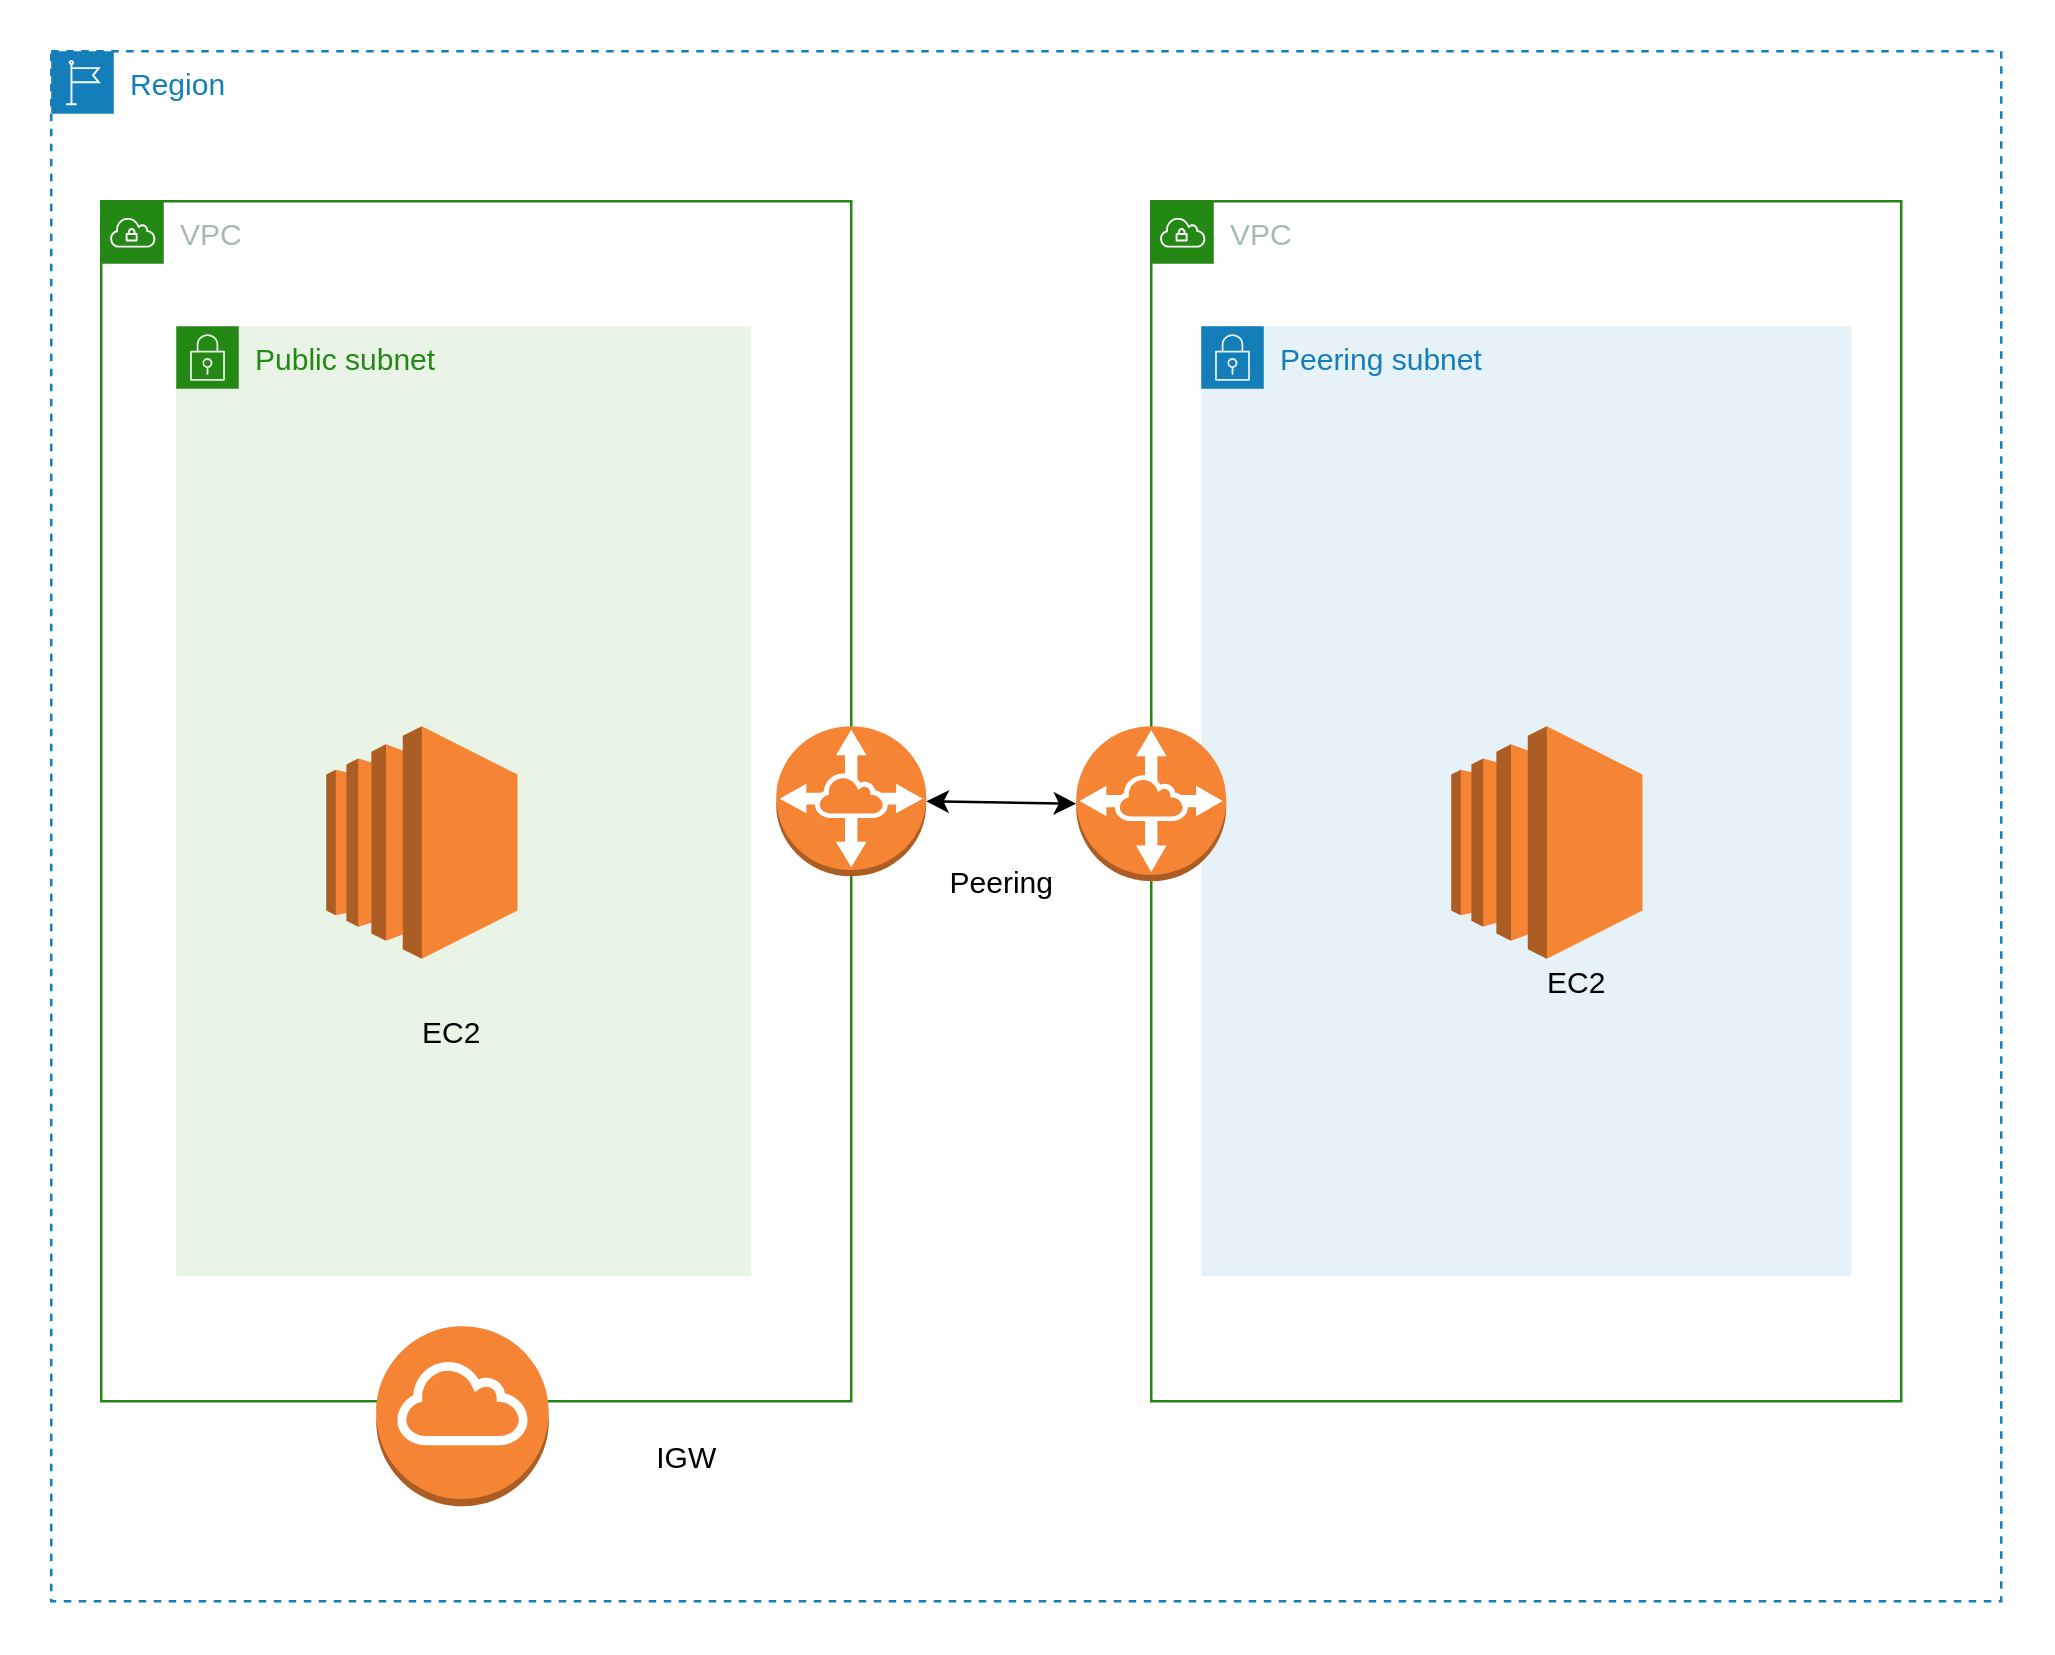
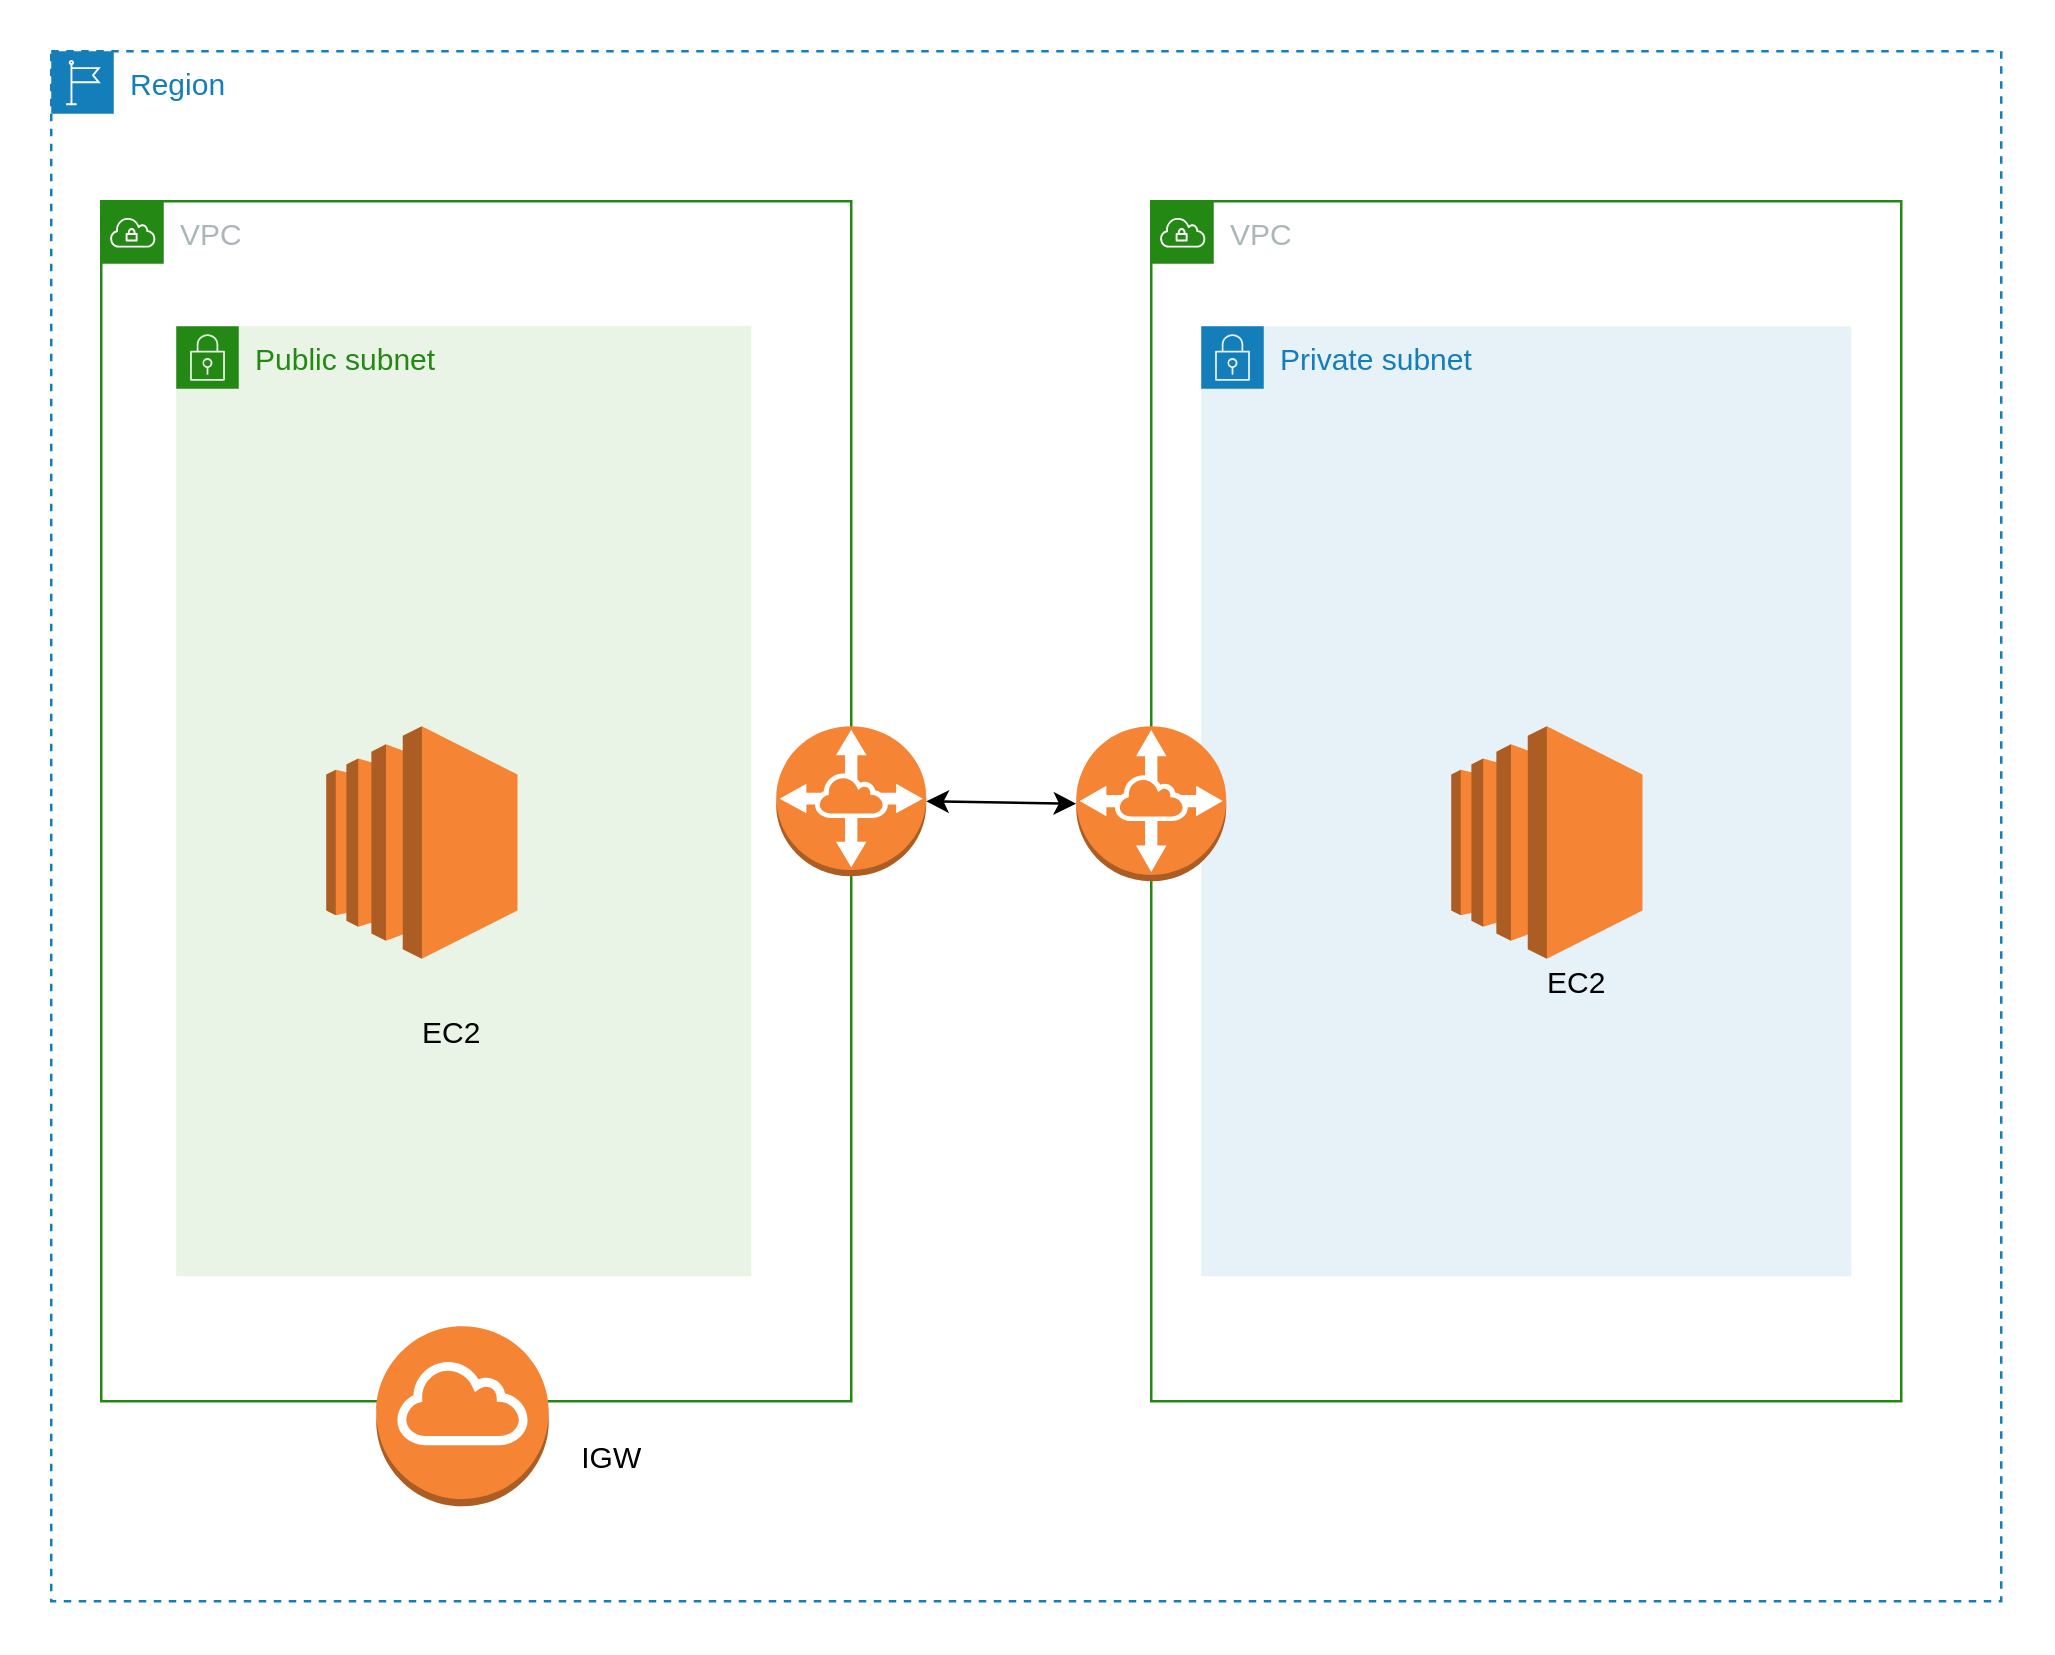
- <mxCell id="7" value="Peering subnet" style="points=[[0,0],[0.25,0],[0.5,0],[0.75,0],[1,0],[1,0.25],[1,0.5],[1,0.75],[1,1],[0.75,1],[0.5,1],[0.25,1],[0,1],[0,0.75],[0,0.5],[0,0.25]];outlineConnect=0;gradientColor=none;html=1;whiteSpace=wrap;fontSize=12;fontStyle=0;container=1;pointerEvents=0;collapsible=0;recursiveResize=0;shape=mxgraph.aws4.group;grIcon=mxgraph.aws4.group_security_group;grStroke=0;strokeColor=#147EBA;fillColor=#E6F2F8;verticalAlign=top;align=left;spacingLeft=30;fontColor=#147EBA;dashed=0;" vertex="1" parent="6"><mxGeometry x="20" y="50" width="260" height="380" as="geometry" /></mxCell>
+ <mxCell id="7" value="Private subnet" style="points=[[0,0],[0.25,0],[0.5,0],[0.75,0],[1,0],[1,0.25],[1,0.5],[1,0.75],[1,1],[0.75,1],[0.5,1],[0.25,1],[0,1],[0,0.75],[0,0.5],[0,0.25]];outlineConnect=0;gradientColor=none;html=1;whiteSpace=wrap;fontSize=12;fontStyle=0;container=1;pointerEvents=0;collapsible=0;recursiveResize=0;shape=mxgraph.aws4.group;grIcon=mxgraph.aws4.group_security_group;grStroke=0;strokeColor=#147EBA;fillColor=#E6F2F8;verticalAlign=top;align=left;spacingLeft=30;fontColor=#147EBA;dashed=0;" vertex="1" parent="6"><mxGeometry x="20" y="50" width="260" height="380" as="geometry" /></mxCell>
- <mxCell id="12" value="Peering" style="text;html=1;align=center;verticalAlign=middle;resizable=0;points=[];autosize=1;strokeColor=none;fillColor=none;" vertex="1" parent="2"><mxGeometry x="350" y="318" width="60" height="30" as="geometry" /></mxCell>
- <mxCell id="14" value="IGW" style="text;html=1;align=center;verticalAlign=middle;resizable=0;points=[];autosize=1;strokeColor=none;fillColor=none;" vertex="1" parent="2"><mxGeometry x="229" y="548" width="50" height="30" as="geometry" /></mxCell>
+ <mxCell id="14" value="IGW" style="text;html=1;align=center;verticalAlign=middle;resizable=0;points=[];autosize=1;strokeColor=none;fillColor=none;" vertex="1" parent="2"><mxGeometry x="199" y="548" width="50" height="30" as="geometry" /></mxCell>
